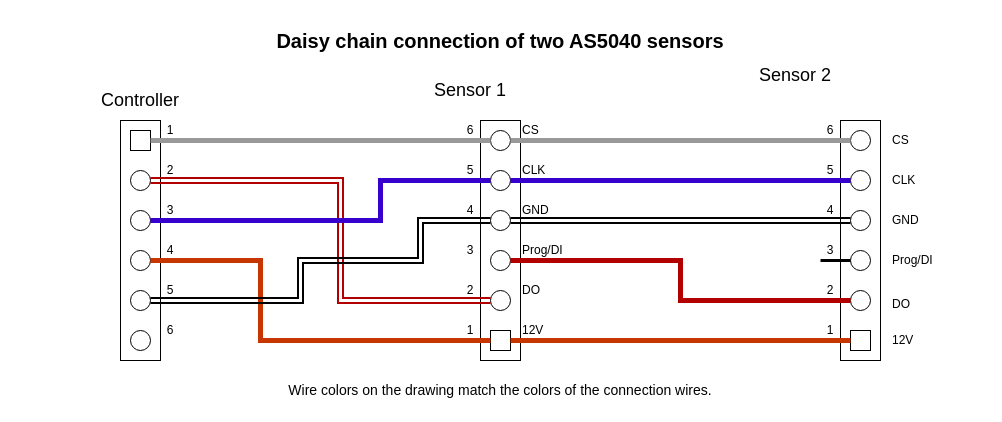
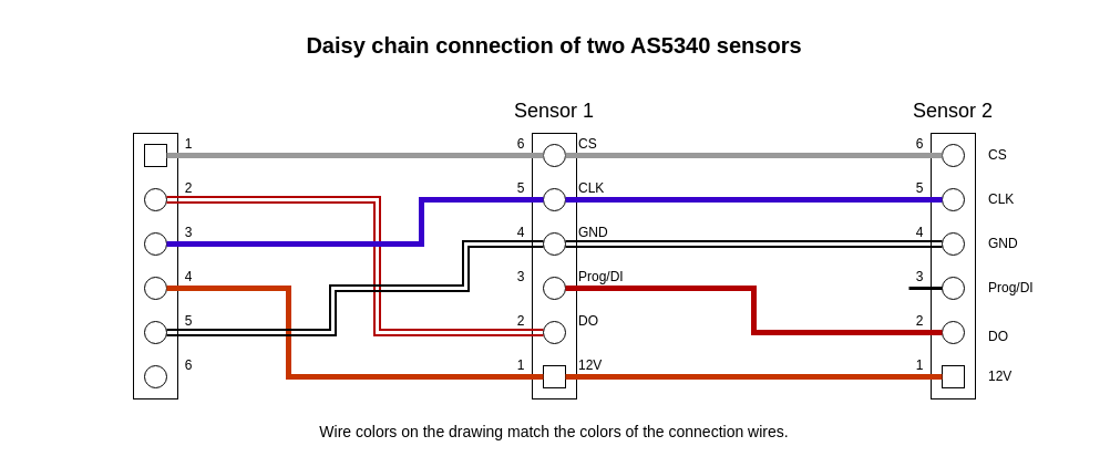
- <mxCell id="10" value="Daisy chain connection of two AS5040 sensors" style="text;html=1;strokeColor=none;fillColor=none;align=center;verticalAlign=middle;whiteSpace=wrap;rounded=0;fontSize=20;fontStyle=1" parent="1" vertex="1"><mxGeometry x="260" y="20" width="480" height="40" as="geometry" /></mxCell>
+ <mxCell id="10" value="Daisy chain connection of two AS5340 sensors" style="text;html=1;strokeColor=none;fillColor=none;align=center;verticalAlign=middle;whiteSpace=wrap;rounded=0;fontSize=20;fontStyle=1" parent="1" vertex="1"><mxGeometry x="260" y="20" width="480" height="40" as="geometry" /></mxCell>
- <mxCell id="29" value="Sensor 2" style="text;html=1;strokeColor=none;fillColor=none;align=center;verticalAlign=middle;whiteSpace=wrap;rounded=0;fontSize=18;" vertex="1" parent="1"><mxGeometry x="755" y="65" width="80" height="20" as="geometry" /></mxCell>
+ <mxCell id="29" value="Sensor 2" style="text;html=1;strokeColor=none;fillColor=none;align=center;verticalAlign=middle;whiteSpace=wrap;rounded=0;fontSize=18;" vertex="1" parent="1"><mxGeometry x="820" y="90" width="80" height="20" as="geometry" /></mxCell>
- <mxCell id="28" value="Sensor 1" style="text;html=1;strokeColor=none;fillColor=none;align=center;verticalAlign=middle;whiteSpace=wrap;rounded=0;fontSize=18;" vertex="1" parent="1"><mxGeometry x="430" y="80" width="80" height="20" as="geometry" /></mxCell>
+ <mxCell id="28" value="Sensor 1" style="text;html=1;strokeColor=none;fillColor=none;align=center;verticalAlign=middle;whiteSpace=wrap;rounded=0;fontSize=18;" vertex="1" parent="1"><mxGeometry x="460" y="90" width="80" height="20" as="geometry" /></mxCell>
- <mxCell id="27" value="Controller" style="text;html=1;strokeColor=none;fillColor=none;align=center;verticalAlign=middle;whiteSpace=wrap;rounded=0;fontSize=18;" vertex="1" parent="1"><mxGeometry x="100" y="90" width="80" height="20" as="geometry" /></mxCell>
